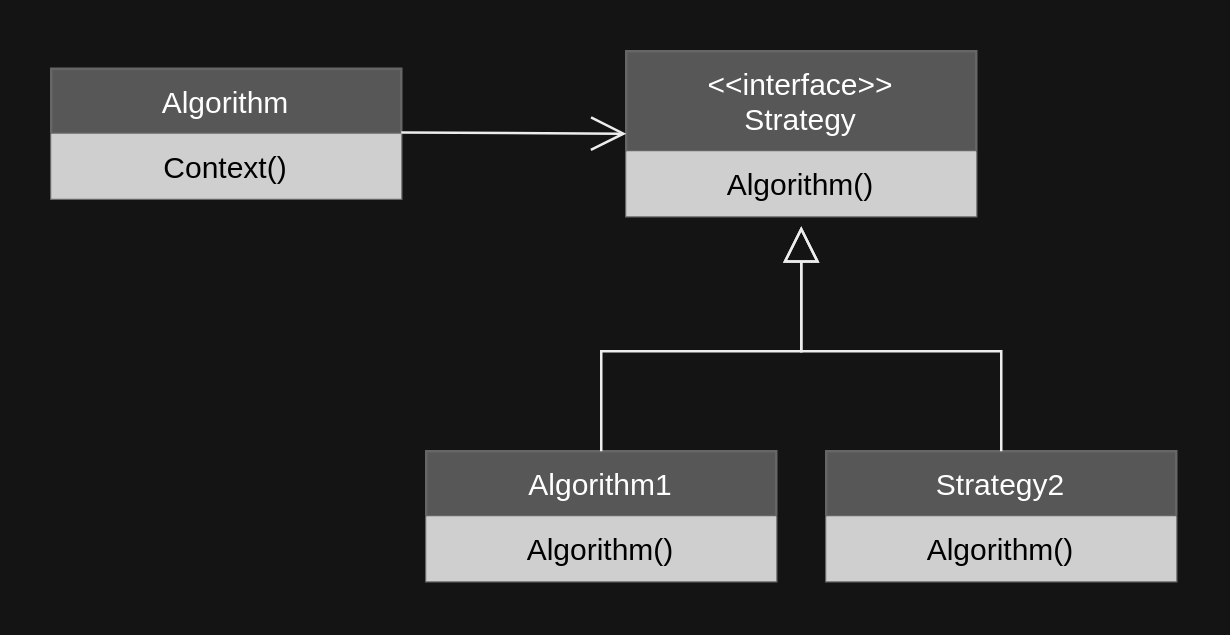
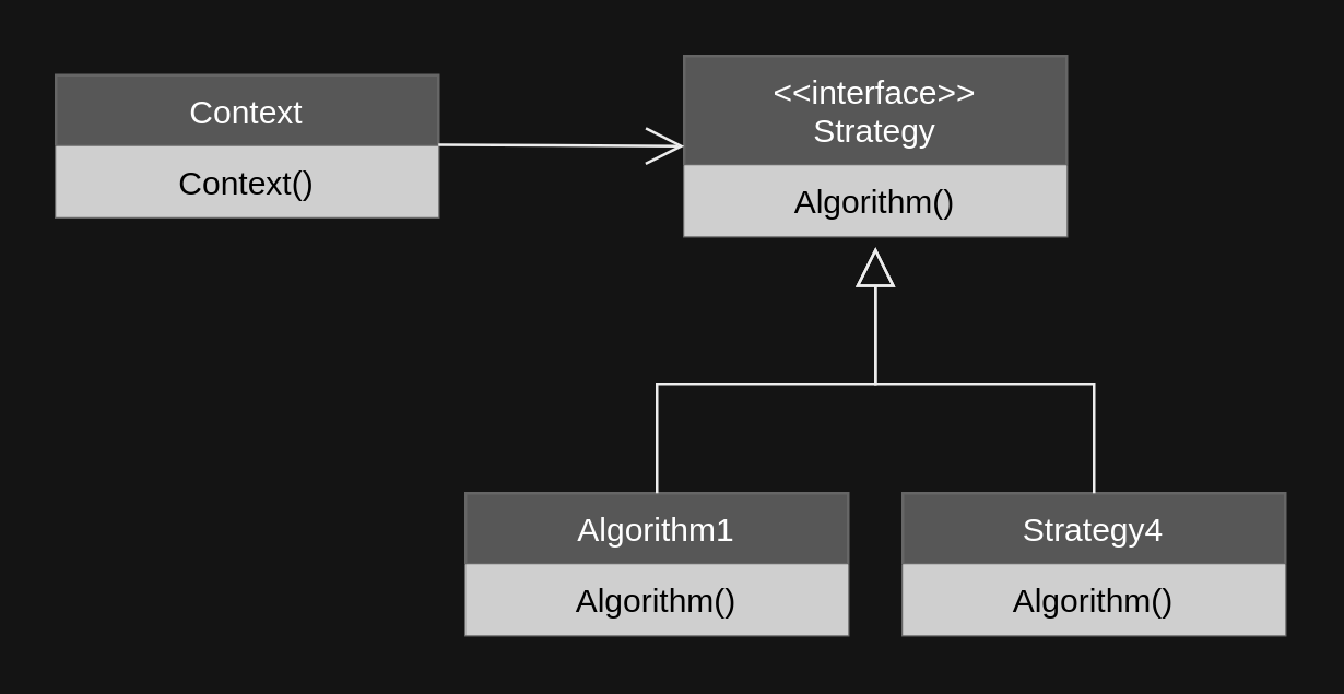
- <mxCell id="2" value="Algorithm" style="swimlane;fontStyle=0;childLayout=stackLayout;horizontal=1;startSize=26;horizontalStack=0;resizeParent=1;resizeParentMax=0;resizeLast=0;collapsible=1;marginBottom=0;strokeColor=#666666;fillColor=#575757;fontColor=#FFFFFF;" vertex="1" parent="1"><mxGeometry x="20" y="27" width="140" height="52" as="geometry" /></mxCell>
+ <mxCell id="2" value="Context" style="swimlane;fontStyle=0;childLayout=stackLayout;horizontal=1;startSize=26;horizontalStack=0;resizeParent=1;resizeParentMax=0;resizeLast=0;collapsible=1;marginBottom=0;strokeColor=#666666;fillColor=#575757;fontColor=#FFFFFF;" vertex="1" parent="1"><mxGeometry x="20" y="27" width="140" height="52" as="geometry" /></mxCell>
- <mxCell id="10" value="Strategy2" style="swimlane;fontStyle=0;childLayout=stackLayout;horizontal=1;startSize=26;horizontalStack=0;resizeParent=1;resizeParentMax=0;resizeLast=0;collapsible=1;marginBottom=0;strokeColor=#666666;fillColor=#575757;fontColor=#FFFFFF;" vertex="1" parent="1"><mxGeometry x="330" y="180" width="140" height="52" as="geometry" /></mxCell>
+ <mxCell id="10" value="Strategy4" style="swimlane;fontStyle=0;childLayout=stackLayout;horizontal=1;startSize=26;horizontalStack=0;resizeParent=1;resizeParentMax=0;resizeLast=0;collapsible=1;marginBottom=0;strokeColor=#666666;fillColor=#575757;fontColor=#FFFFFF;" vertex="1" parent="1"><mxGeometry x="330" y="180" width="140" height="52" as="geometry" /></mxCell>
